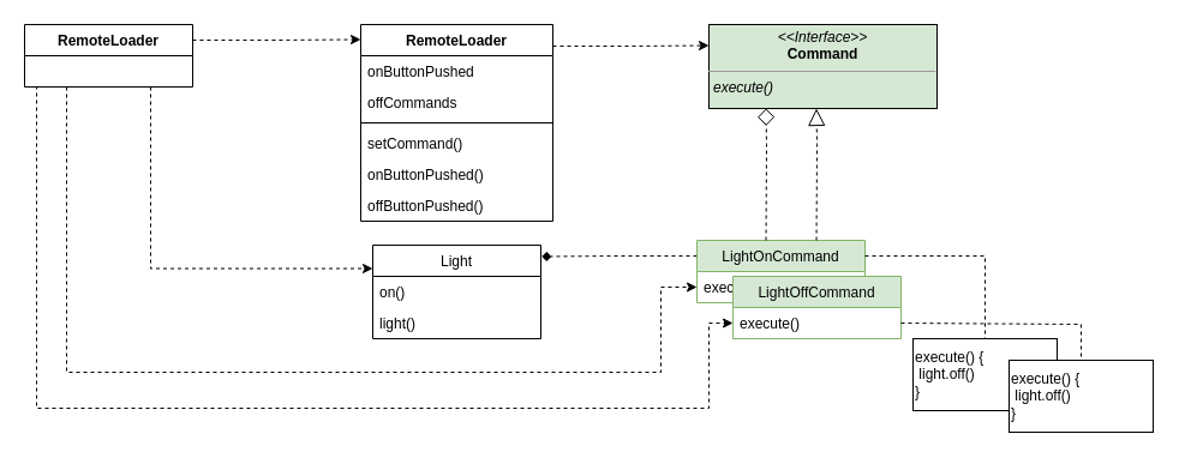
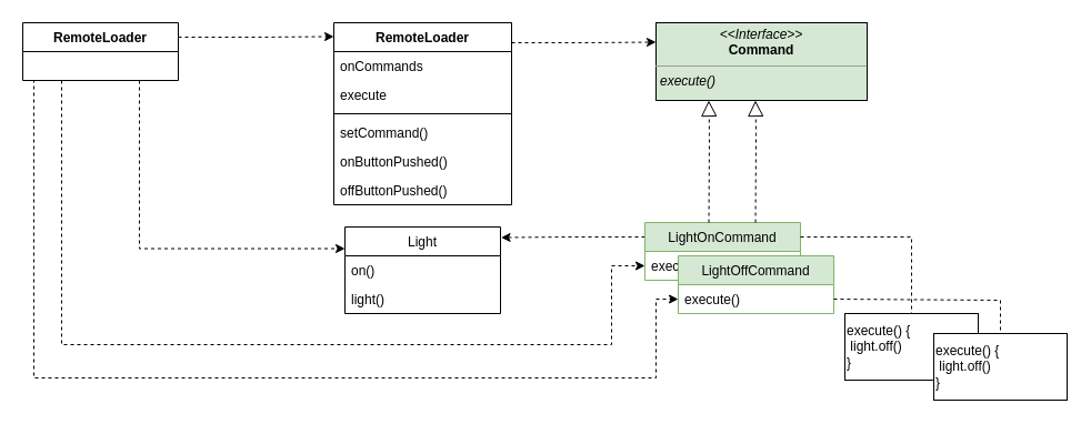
- <mxCell id="10" value="onButtonPushed" style="text;strokeColor=none;fillColor=none;align=left;verticalAlign=top;spacingLeft=4;spacingRight=4;overflow=hidden;rotatable=0;points=[[0,0.5],[1,0.5]];portConstraint=eastwest;" vertex="1" parent="9"><mxGeometry y="26" width="160" height="26" as="geometry" /></mxCell>
+ <mxCell id="10" value="onCommands" style="text;strokeColor=none;fillColor=none;align=left;verticalAlign=top;spacingLeft=4;spacingRight=4;overflow=hidden;rotatable=0;points=[[0,0.5],[1,0.5]];portConstraint=eastwest;" vertex="1" parent="9"><mxGeometry y="26" width="160" height="26" as="geometry" /></mxCell>
- <mxCell id="11" value="offCommands" style="text;strokeColor=none;fillColor=none;align=left;verticalAlign=top;spacingLeft=4;spacingRight=4;overflow=hidden;rotatable=0;points=[[0,0.5],[1,0.5]];portConstraint=eastwest;" vertex="1" parent="9"><mxGeometry y="52" width="160" height="26" as="geometry" /></mxCell>
+ <mxCell id="11" value="execute" style="text;strokeColor=none;fillColor=none;align=left;verticalAlign=top;spacingLeft=4;spacingRight=4;overflow=hidden;rotatable=0;points=[[0,0.5],[1,0.5]];portConstraint=eastwest;" vertex="1" parent="9"><mxGeometry y="52" width="160" height="26" as="geometry" /></mxCell>
- <mxCell id="25" value="" style="endArrow=diamond;dashed=1;endFill=0;endSize=12;html=1;rounded=0;entryX=0.25;entryY=1;entryDx=0;entryDy=0;exitX=0.411;exitY=0;exitDx=0;exitDy=0;exitPerimeter=0;" edge="1" parent="1" source="18" target="16"><mxGeometry width="160" relative="1" as="geometry"><mxPoint x="638" y="140" as="sourcePoint" /><mxPoint x="590" y="210" as="targetPoint" /><Array as="points"><mxPoint x="638" y="120" /></Array></mxGeometry></mxCell>
+ <mxCell id="25" value="" style="endArrow=block;dashed=1;endFill=0;endSize=12;html=1;rounded=0;entryX=0.25;entryY=1;entryDx=0;entryDy=0;exitX=0.411;exitY=0;exitDx=0;exitDy=0;exitPerimeter=0;" edge="1" parent="1" source="18" target="16"><mxGeometry width="160" relative="1" as="geometry"><mxPoint x="638" y="140" as="sourcePoint" /><mxPoint x="590" y="210" as="targetPoint" /><Array as="points"><mxPoint x="638" y="120" /></Array></mxGeometry></mxCell>
- <mxCell id="17" style="edgeStyle=orthogonalEdgeStyle;rounded=0;orthogonalLoop=1;jettySize=auto;html=1;exitX=0;exitY=0.25;exitDx=0;exitDy=0;entryX=1.004;entryY=0.122;entryDx=0;entryDy=0;entryPerimeter=0;dashed=1;endArrow=diamond;" edge="1" parent="1" source="18" target="27"><mxGeometry relative="1" as="geometry" /></mxCell>
+ <mxCell id="17" style="edgeStyle=orthogonalEdgeStyle;rounded=0;orthogonalLoop=1;jettySize=auto;html=1;exitX=0;exitY=0.25;exitDx=0;exitDy=0;entryX=1.004;entryY=0.122;entryDx=0;entryDy=0;entryPerimeter=0;dashed=1;" edge="1" parent="1" source="18" target="27"><mxGeometry relative="1" as="geometry" /></mxCell>
